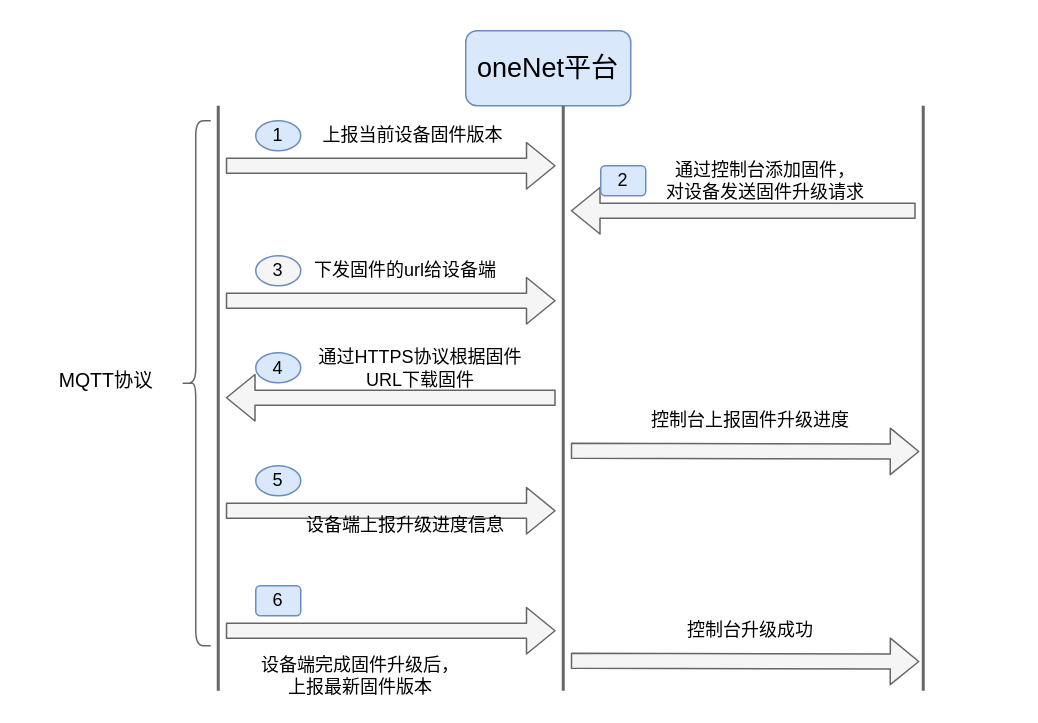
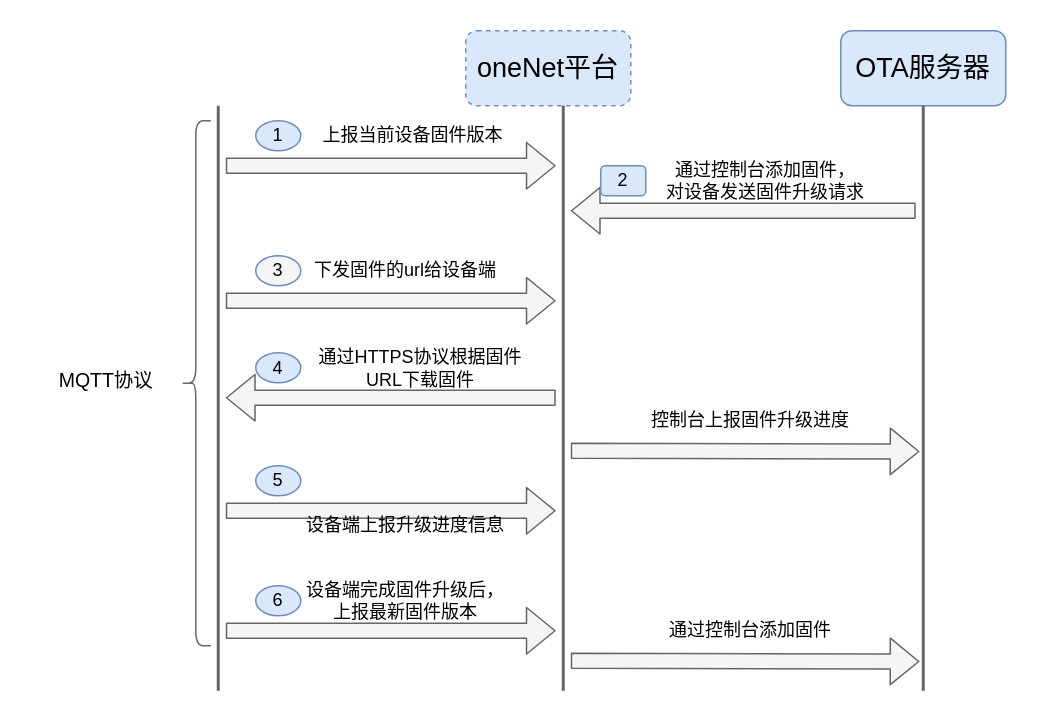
- <mxCell id="3" value="&lt;span style=&quot;font-size: 18px&quot;&gt;oneNet平台&lt;/span&gt;" style="rounded=1;whiteSpace=wrap;html=1;fillColor=#dae8fc;strokeColor=#6c8ebf;" vertex="1" parent="1"><mxGeometry x="310" y="20" width="110" height="50" as="geometry" /></mxCell>
+ <mxCell id="3" value="&lt;span style=&quot;font-size: 18px&quot;&gt;oneNet平台&lt;/span&gt;" style="rounded=1;whiteSpace=wrap;html=1;fillColor=#dae8fc;strokeColor=#6c8ebf;dashed=1;" vertex="1" parent="1"><mxGeometry x="310" y="20" width="110" height="50" as="geometry" /></mxCell>
+ <mxCell id="2" value="&lt;font style=&quot;font-size: 18px&quot;&gt;OTA服务器&lt;/font&gt;" style="rounded=1;whiteSpace=wrap;html=1;fillColor=#dae8fc;strokeColor=#6c8ebf;" vertex="1" parent="1"><mxGeometry x="560" y="20" width="110" height="50" as="geometry" /></mxCell>
- <mxCell id="25" value="6" style="whiteSpace=wrap;html=1;fillColor=#dae8fc;strokeColor=#6c8ebf;rounded=1;" vertex="1" parent="1"><mxGeometry x="170" y="390" width="30" height="20" as="geometry" /></mxCell>
+ <mxCell id="25" value="6" style="ellipse;whiteSpace=wrap;html=1;fillColor=#dae8fc;strokeColor=#6c8ebf;" vertex="1" parent="1"><mxGeometry x="170" y="390" width="30" height="20" as="geometry" /></mxCell>
- <mxCell id="28" value="控制台升级成功" style="text;html=1;strokeColor=none;fillColor=none;align=center;verticalAlign=middle;whiteSpace=wrap;rounded=0;" vertex="1" parent="1"><mxGeometry x="430" y="410" width="140" height="20" as="geometry" /></mxCell>
+ <mxCell id="28" value="通过控制台添加固件" style="text;html=1;strokeColor=none;fillColor=none;align=center;verticalAlign=middle;whiteSpace=wrap;rounded=0;" vertex="1" parent="1"><mxGeometry x="430" y="410" width="140" height="20" as="geometry" /></mxCell>
- <mxCell id="26" value="设备端完成固件升级后，上报最新固件版本" style="text;html=1;strokeColor=none;fillColor=none;align=center;verticalAlign=middle;whiteSpace=wrap;rounded=0;" vertex="1" parent="1"><mxGeometry x="170" y="440" width="140" height="20" as="geometry" /></mxCell>
+ <mxCell id="26" value="设备端完成固件升级后，上报最新固件版本" style="text;html=1;strokeColor=none;fillColor=none;align=center;verticalAlign=middle;whiteSpace=wrap;rounded=0;" vertex="1" parent="1"><mxGeometry x="200" y="390" width="140" height="20" as="geometry" /></mxCell>
